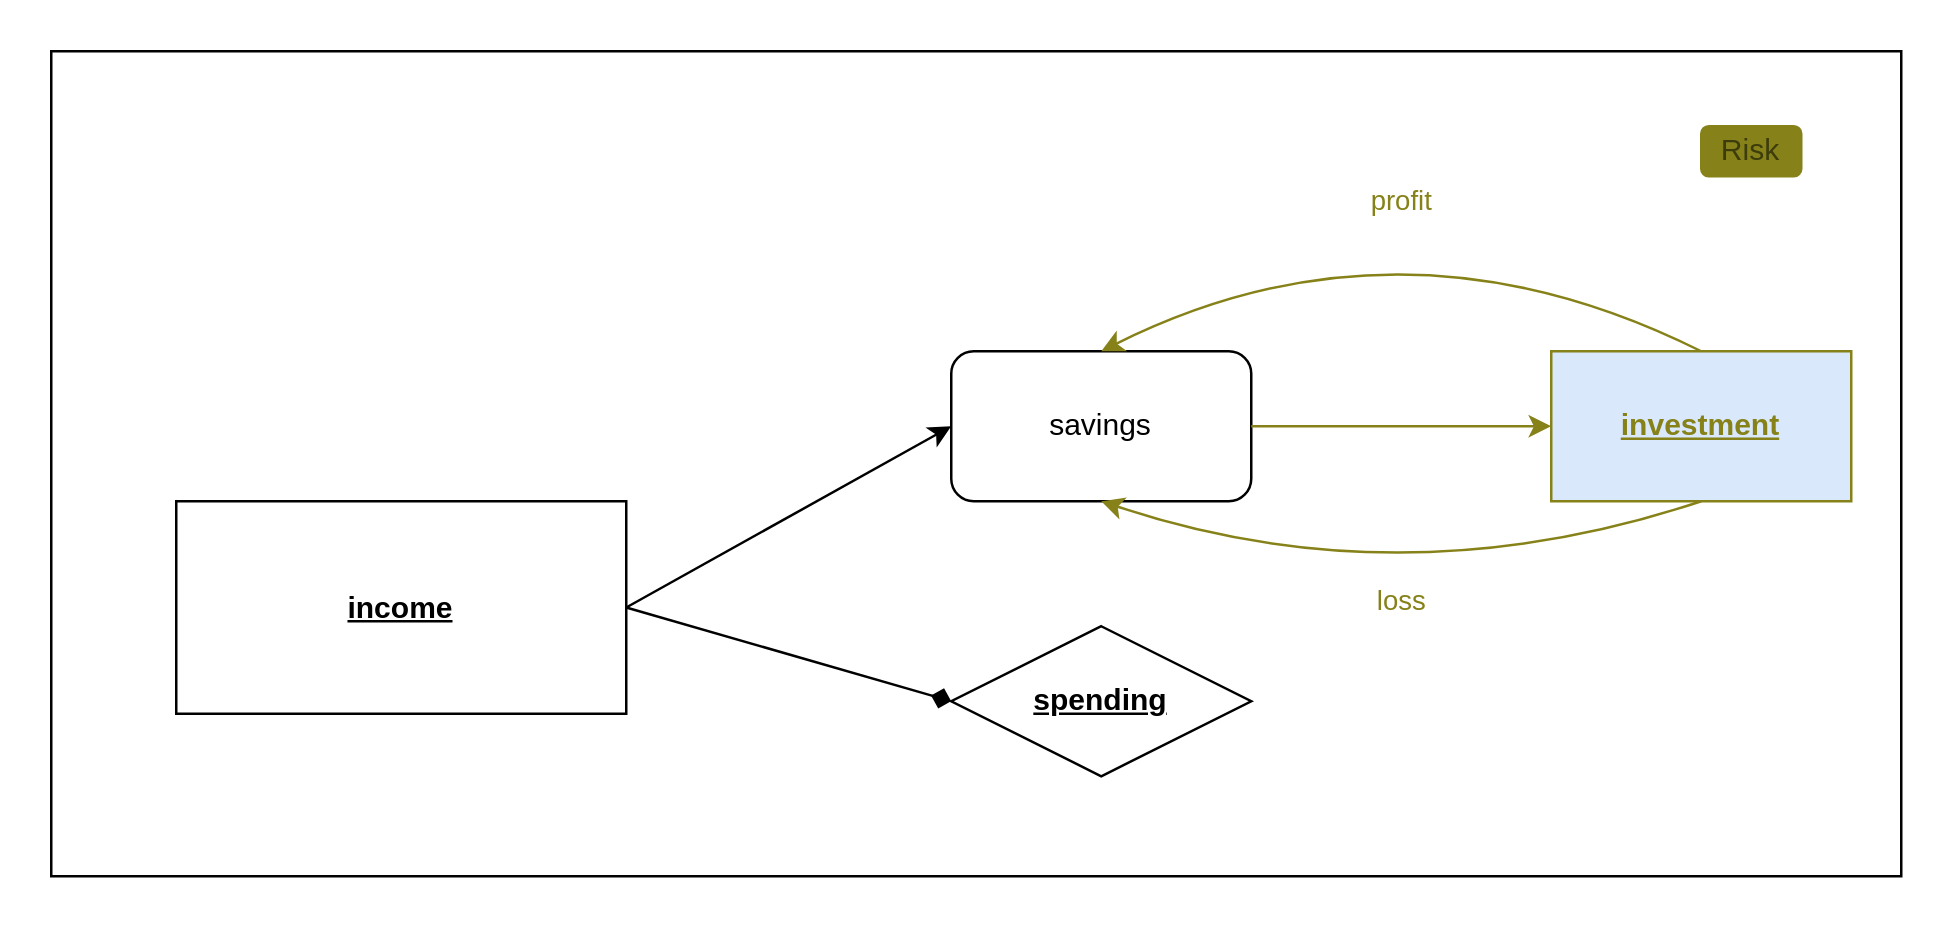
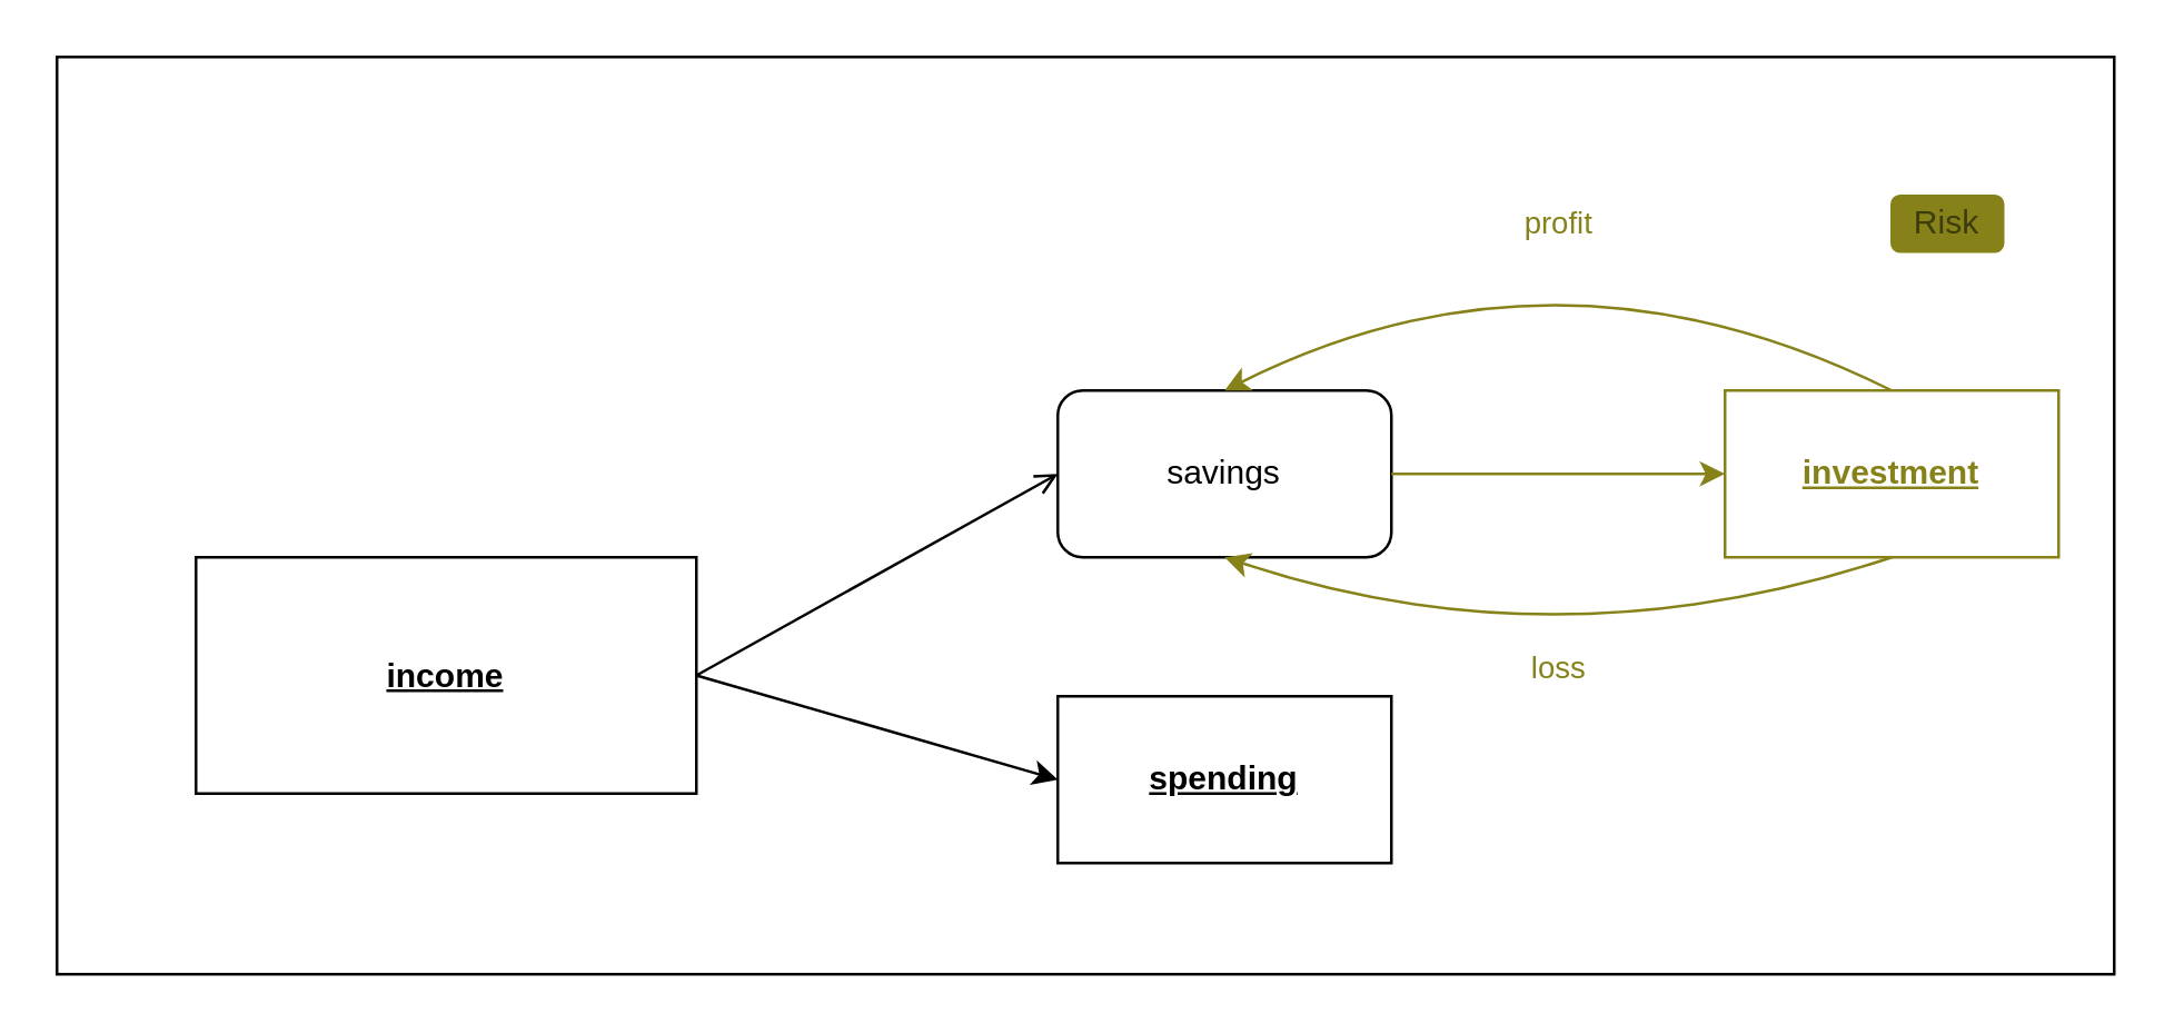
- <mxCell id="8" value="Risk" style="rounded=1;whiteSpace=wrap;html=1;fontColor=#3D3C0C;strokeColor=#868219;fillColor=#868219;" vertex="1" parent="1"><mxGeometry x="680" y="50" width="40" height="20" as="geometry" /></mxCell>
+ <mxCell id="8" value="Risk" style="rounded=1;whiteSpace=wrap;html=1;fontColor=#3D3C0C;strokeColor=#868219;fillColor=#868219;" vertex="1" parent="1"><mxGeometry x="680" y="70" width="40" height="20" as="geometry" /></mxCell>
- <mxCell id="11" value="&lt;font color=&quot;#868219&quot;&gt;&lt;b&gt;&lt;u&gt;investment&lt;/u&gt;&lt;/b&gt;&lt;/font&gt;" style="rounded=0;whiteSpace=wrap;html=1;strokeColor=#868219;fillColor=#dae8fc;" vertex="1" parent="1"><mxGeometry x="620" y="140" width="120" height="60" as="geometry" /></mxCell>
+ <mxCell id="11" value="&lt;font color=&quot;#868219&quot;&gt;&lt;b&gt;&lt;u&gt;investment&lt;/u&gt;&lt;/b&gt;&lt;/font&gt;" style="rounded=0;whiteSpace=wrap;html=1;strokeColor=#868219;" vertex="1" parent="1"><mxGeometry x="620" y="140" width="120" height="60" as="geometry" /></mxCell>
- <mxCell id="6" value="" style="endArrow=classic;html=1;exitX=1;exitY=0.5;exitDx=0;exitDy=0;entryX=0;entryY=0.5;entryDx=0;entryDy=0;" edge="1" parent="1" source="3" target="5"><mxGeometry width="50" height="50" relative="1" as="geometry"><mxPoint x="340" y="350" as="sourcePoint" /><mxPoint x="390" y="300" as="targetPoint" /></mxGeometry></mxCell>
+ <mxCell id="6" value="" style="endArrow=open;html=1;exitX=1;exitY=0.5;exitDx=0;exitDy=0;entryX=0;entryY=0.5;entryDx=0;entryDy=0;" edge="1" parent="1" source="3" target="5"><mxGeometry width="50" height="50" relative="1" as="geometry"><mxPoint x="340" y="350" as="sourcePoint" /><mxPoint x="390" y="300" as="targetPoint" /></mxGeometry></mxCell>
- <mxCell id="7" value="" style="endArrow=diamond;html=1;exitX=1;exitY=0.5;exitDx=0;exitDy=0;entryX=0;entryY=0.5;entryDx=0;entryDy=0;" edge="1" parent="1" source="3" target="4"><mxGeometry width="50" height="50" relative="1" as="geometry"><mxPoint x="340" y="350" as="sourcePoint" /><mxPoint x="390" y="300" as="targetPoint" /></mxGeometry></mxCell>
+ <mxCell id="7" value="" style="endArrow=classic;html=1;exitX=1;exitY=0.5;exitDx=0;exitDy=0;entryX=0;entryY=0.5;entryDx=0;entryDy=0;" edge="1" parent="1" source="3" target="4"><mxGeometry width="50" height="50" relative="1" as="geometry"><mxPoint x="340" y="350" as="sourcePoint" /><mxPoint x="390" y="300" as="targetPoint" /></mxGeometry></mxCell>
- <mxCell id="4" value="&lt;b&gt;&lt;u&gt;spending&lt;/u&gt;&lt;/b&gt;" style="rhombus;whiteSpace=wrap;html=1;" vertex="1" parent="1"><mxGeometry x="380" y="250" width="120" height="60" as="geometry" /></mxCell>
+ <mxCell id="4" value="&lt;b&gt;&lt;u&gt;spending&lt;/u&gt;&lt;/b&gt;" style="rounded=0;whiteSpace=wrap;html=1;" vertex="1" parent="1"><mxGeometry x="380" y="250" width="120" height="60" as="geometry" /></mxCell>
